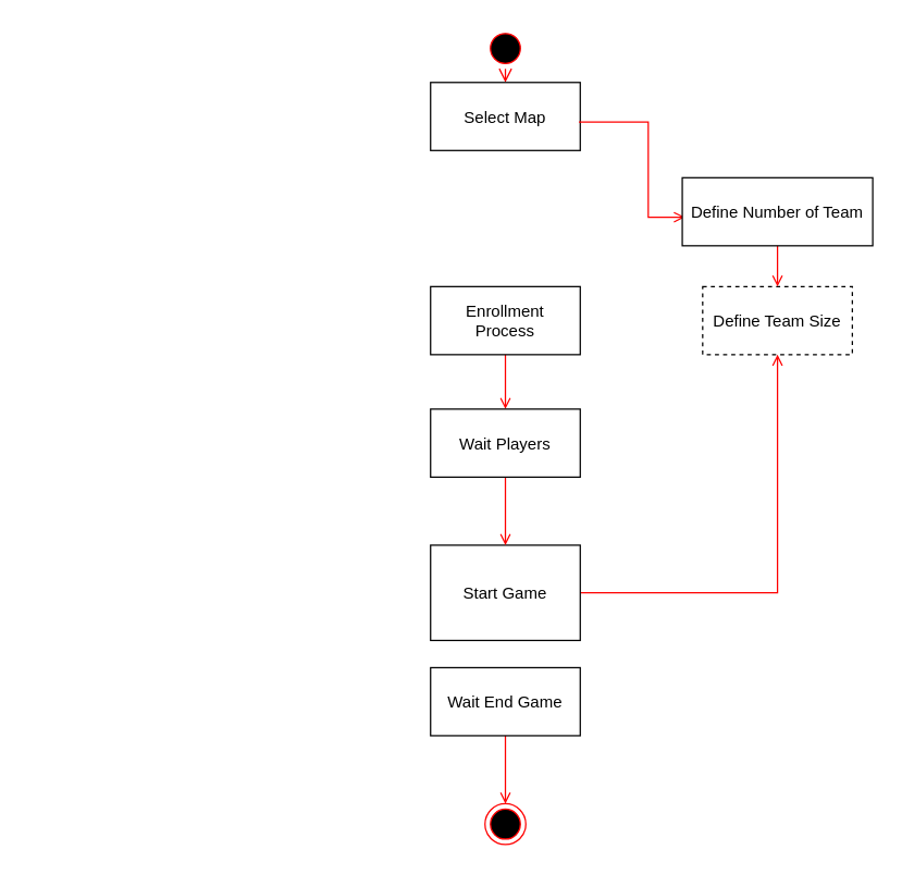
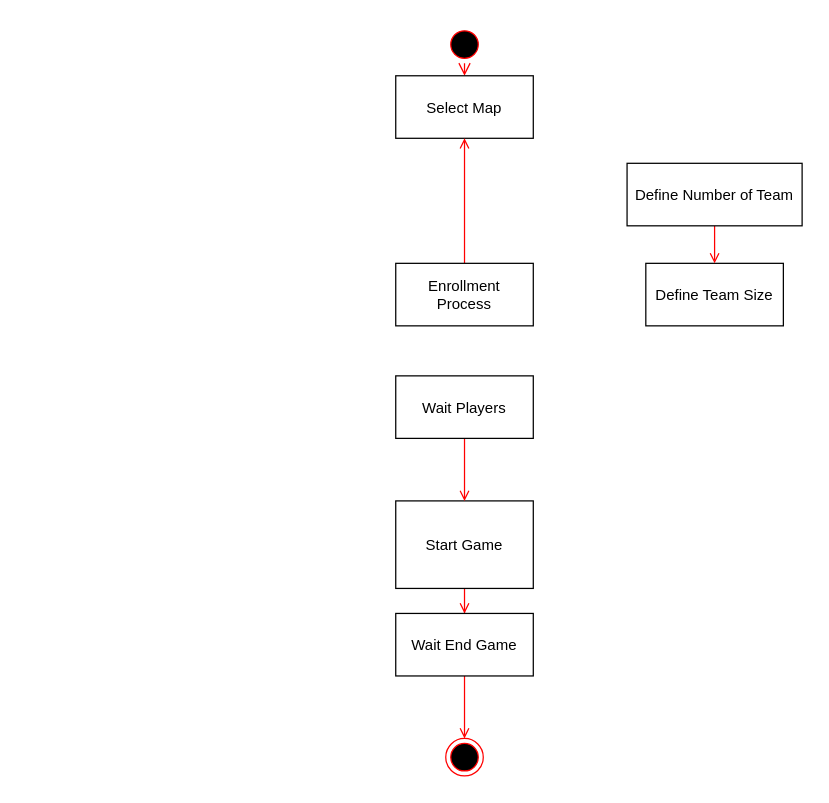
- <mxCell id="5" value="" style="edgeStyle=elbowEdgeStyle;elbow=horizontal;strokeColor=#FF0000;endArrow=open;endFill=1;rounded=0;entryX=0.014;entryY=0.58;entryDx=0;entryDy=0;entryPerimeter=0;exitX=0.991;exitY=0.58;exitDx=0;exitDy=0;exitPerimeter=0;" parent="1" source="4" target="13" edge="1"><mxGeometry width="100" height="100" relative="1" as="geometry"><mxPoint x="366" y="150" as="sourcePoint" /><mxPoint x="366" y="170" as="targetPoint" /><Array as="points"><mxPoint x="476" y="110" /><mxPoint x="20.5" y="278" /></Array></mxGeometry></mxCell>
- <mxCell id="11" value="Define Team Size" style="dashed=1;" parent="1" vertex="1"><mxGeometry x="516" y="210" width="110" height="50" as="geometry" /></mxCell>
+ <mxCell id="11" value="Define Team Size" style="" parent="1" vertex="1"><mxGeometry x="516" y="210" width="110" height="50" as="geometry" /></mxCell>
- <mxCell id="6" style="edgeStyle=orthogonalEdgeStyle;rounded=0;orthogonalLoop=1;jettySize=auto;html=1;endArrow=open;strokeColor=#FF0000;endFill=1;entryX=0.5;entryY=0;entryDx=0;entryDy=0;" parent="1" source="7" target="15" edge="1"><mxGeometry relative="1" as="geometry"><mxPoint x="406" y="280" as="targetPoint" /></mxGeometry></mxCell>
+ <mxCell id="6" style="edgeStyle=orthogonalEdgeStyle;rounded=0;orthogonalLoop=1;jettySize=auto;html=1;endArrow=open;strokeColor=#FF0000;endFill=1;" parent="1" source="7" target="4" edge="1"><mxGeometry relative="1" as="geometry"><mxPoint x="406" y="280" as="targetPoint" /></mxGeometry></mxCell>
- <mxCell id="8" style="edgeStyle=orthogonalEdgeStyle;rounded=0;orthogonalLoop=1;jettySize=auto;html=1;endArrow=open;strokeColor=#FF0000;endFill=1;" parent="1" source="9" target="11" edge="1"><mxGeometry relative="1" as="geometry"><mxPoint x="396" y="480" as="targetPoint" /></mxGeometry></mxCell>
+ <mxCell id="8" style="edgeStyle=orthogonalEdgeStyle;rounded=0;orthogonalLoop=1;jettySize=auto;html=1;endArrow=open;strokeColor=#FF0000;endFill=1;entryX=0.5;entryY=0;entryDx=0;entryDy=0;" parent="1" source="9" target="17" edge="1"><mxGeometry relative="1" as="geometry"><mxPoint x="396" y="480" as="targetPoint" /></mxGeometry></mxCell>
